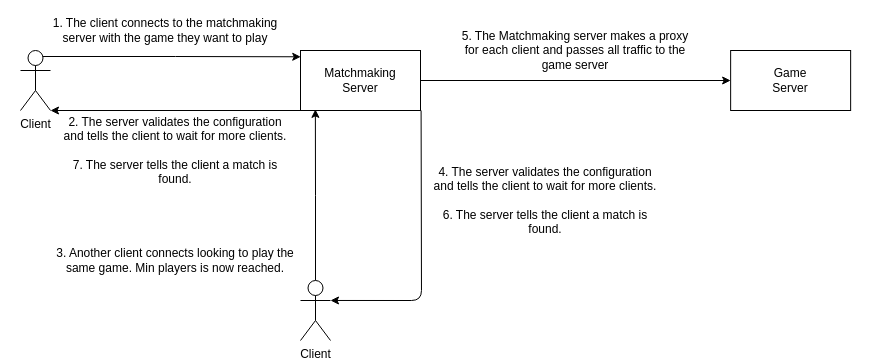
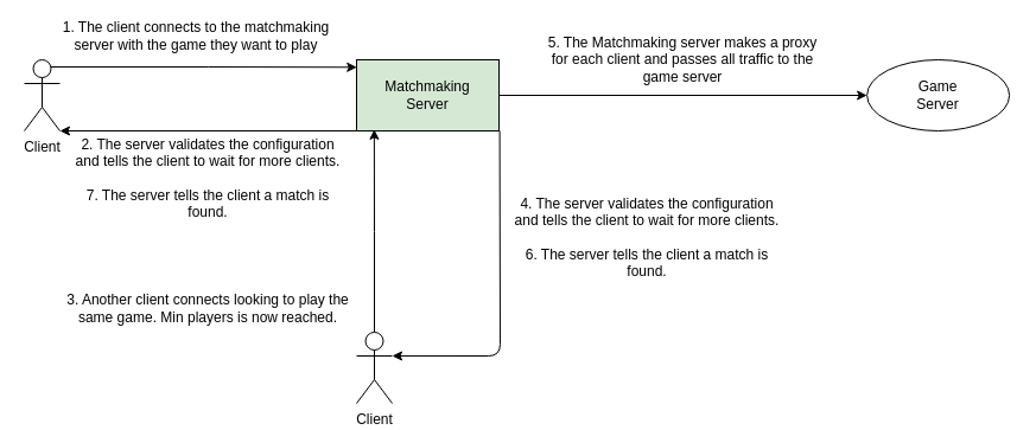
- <mxCell id="2" value="Matchmaking &lt;br&gt;Server" style="rounded=0;whiteSpace=wrap;html=1;" vertex="1" parent="1"><mxGeometry x="300" y="50" width="120" height="60" as="geometry" /></mxCell>
+ <mxCell id="2" value="Matchmaking &lt;br&gt;Server" style="rounded=0;whiteSpace=wrap;html=1;fillColor=#d5e8d4;" vertex="1" parent="1"><mxGeometry x="300" y="50" width="120" height="60" as="geometry" /></mxCell>
- <mxCell id="3" value="Game&lt;br&gt;Server&lt;br&gt;" style="rounded=0;whiteSpace=wrap;html=1;" vertex="1" parent="1"><mxGeometry x="730.143" y="50" width="120" height="60" as="geometry" /></mxCell>
+ <mxCell id="3" value="Game&lt;br&gt;Server&lt;br&gt;" style="ellipse;whiteSpace=wrap;html=1;" vertex="1" parent="1"><mxGeometry x="730.143" y="50" width="120" height="60" as="geometry" /></mxCell>
